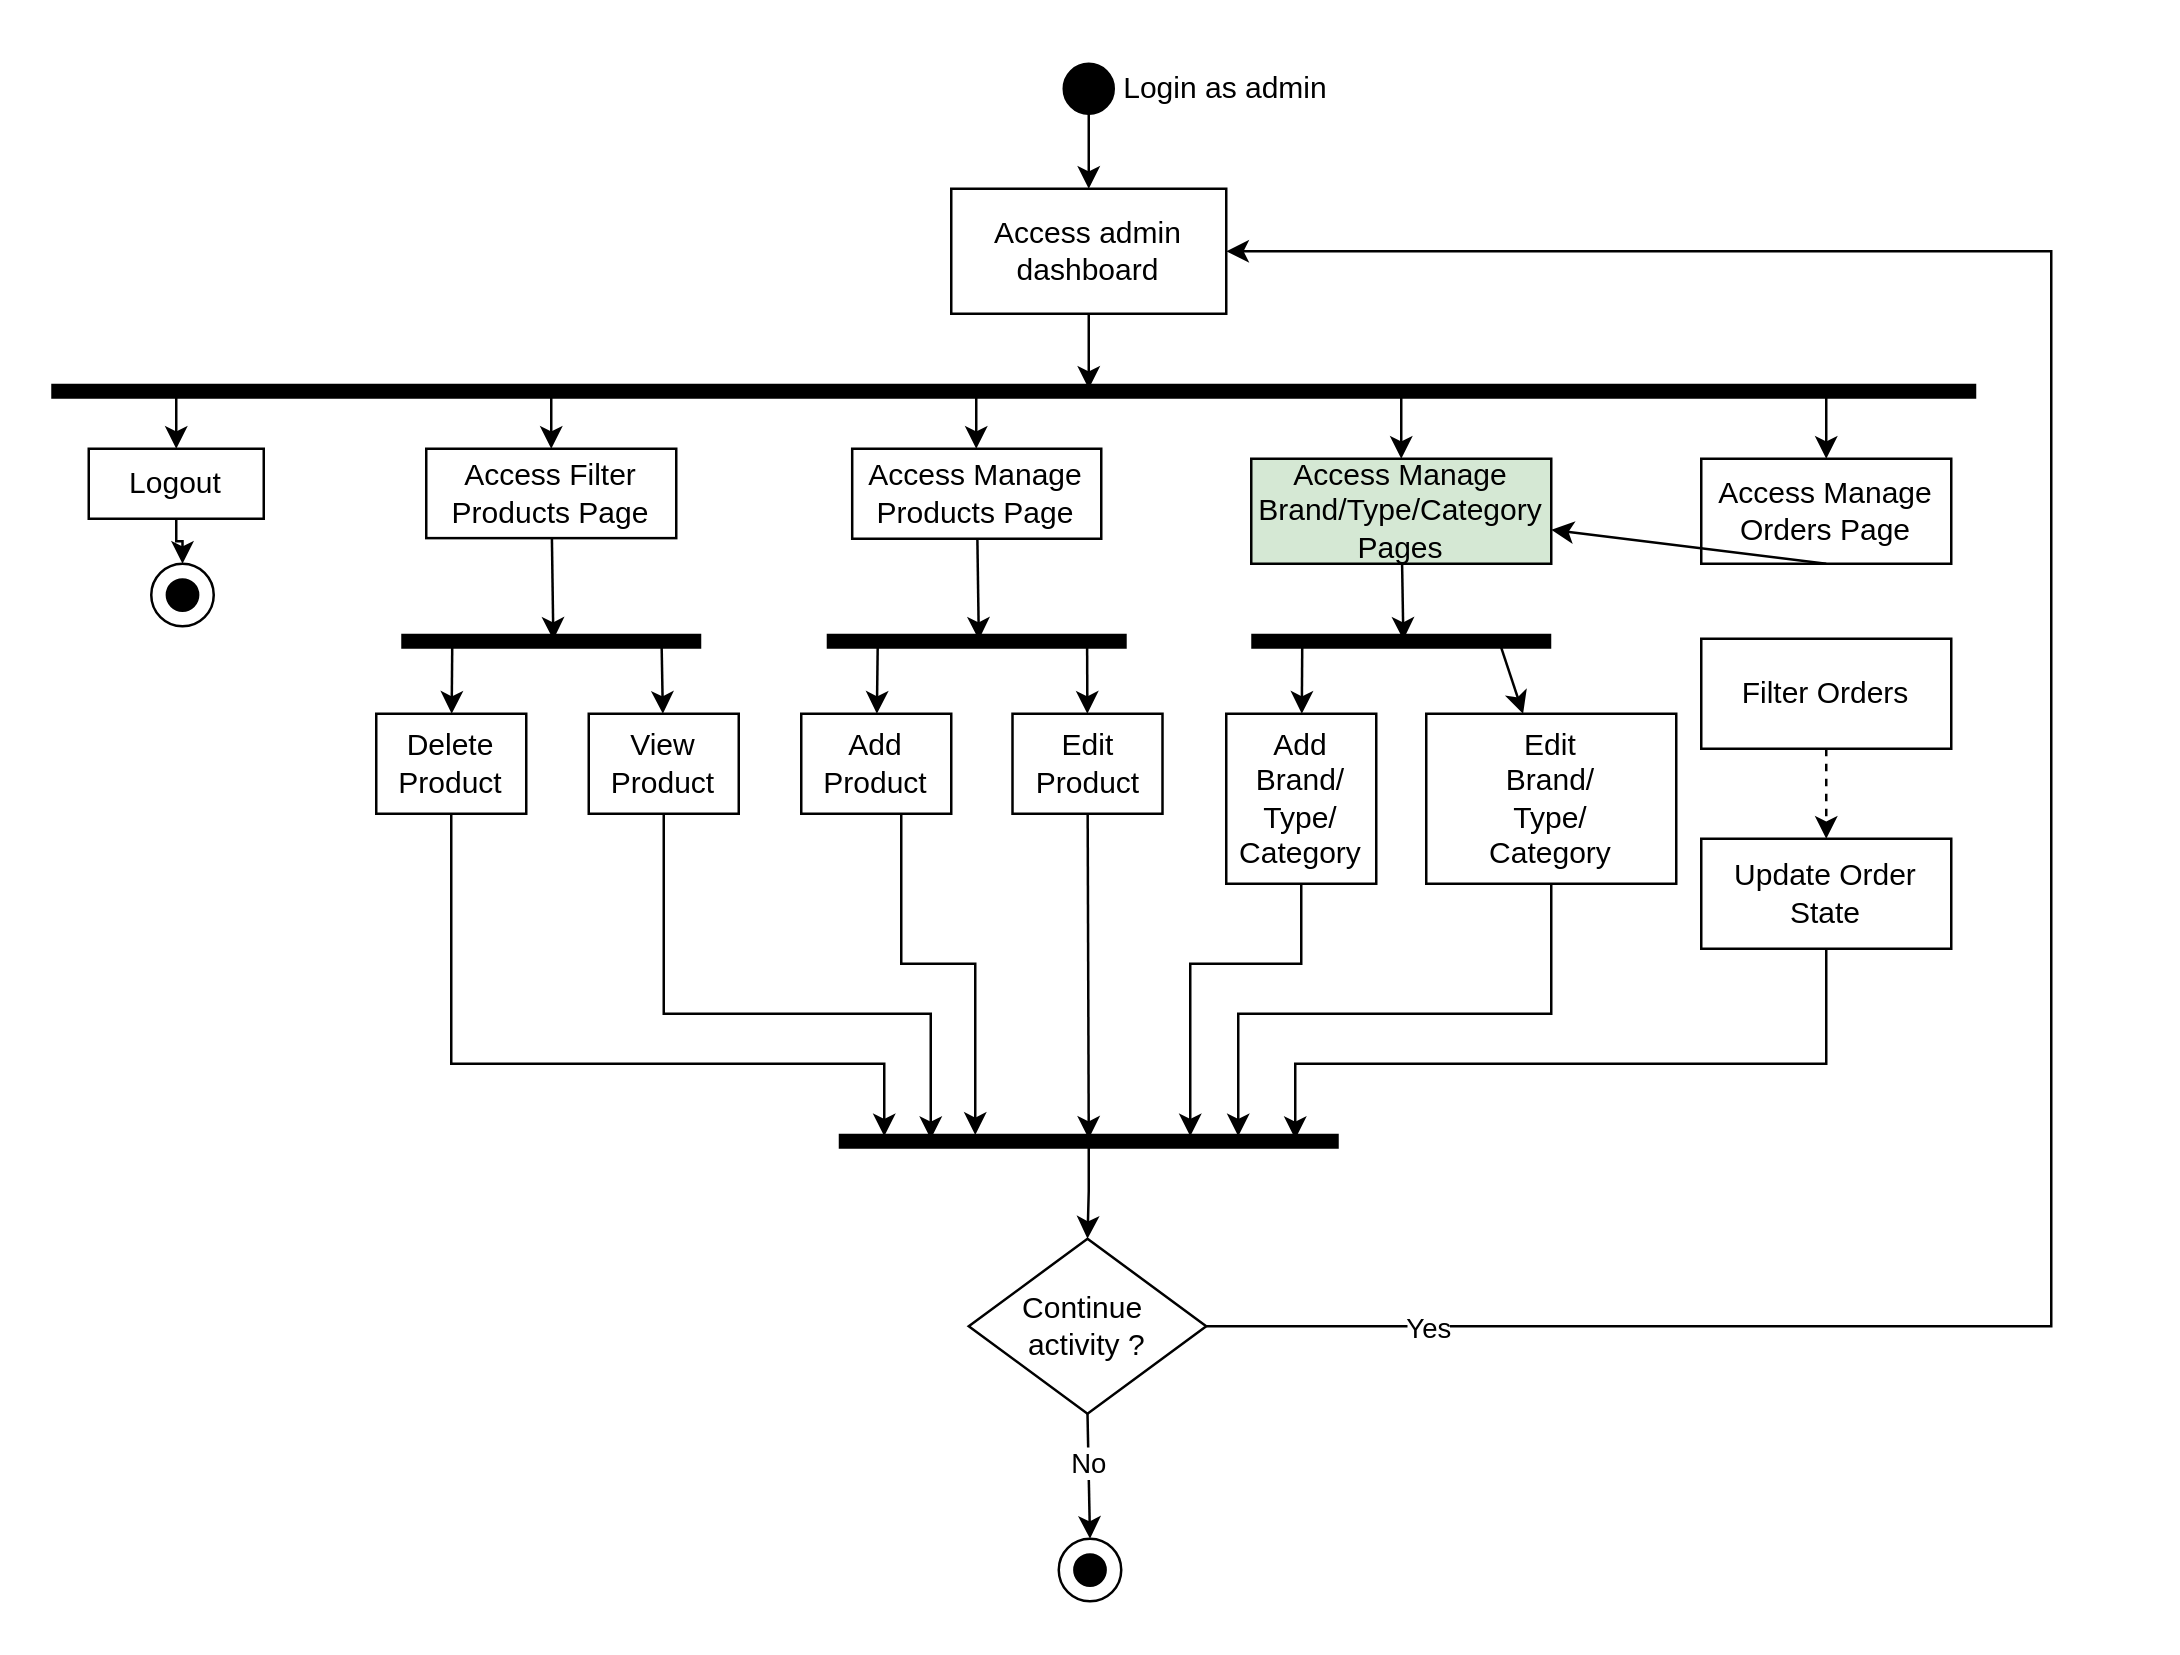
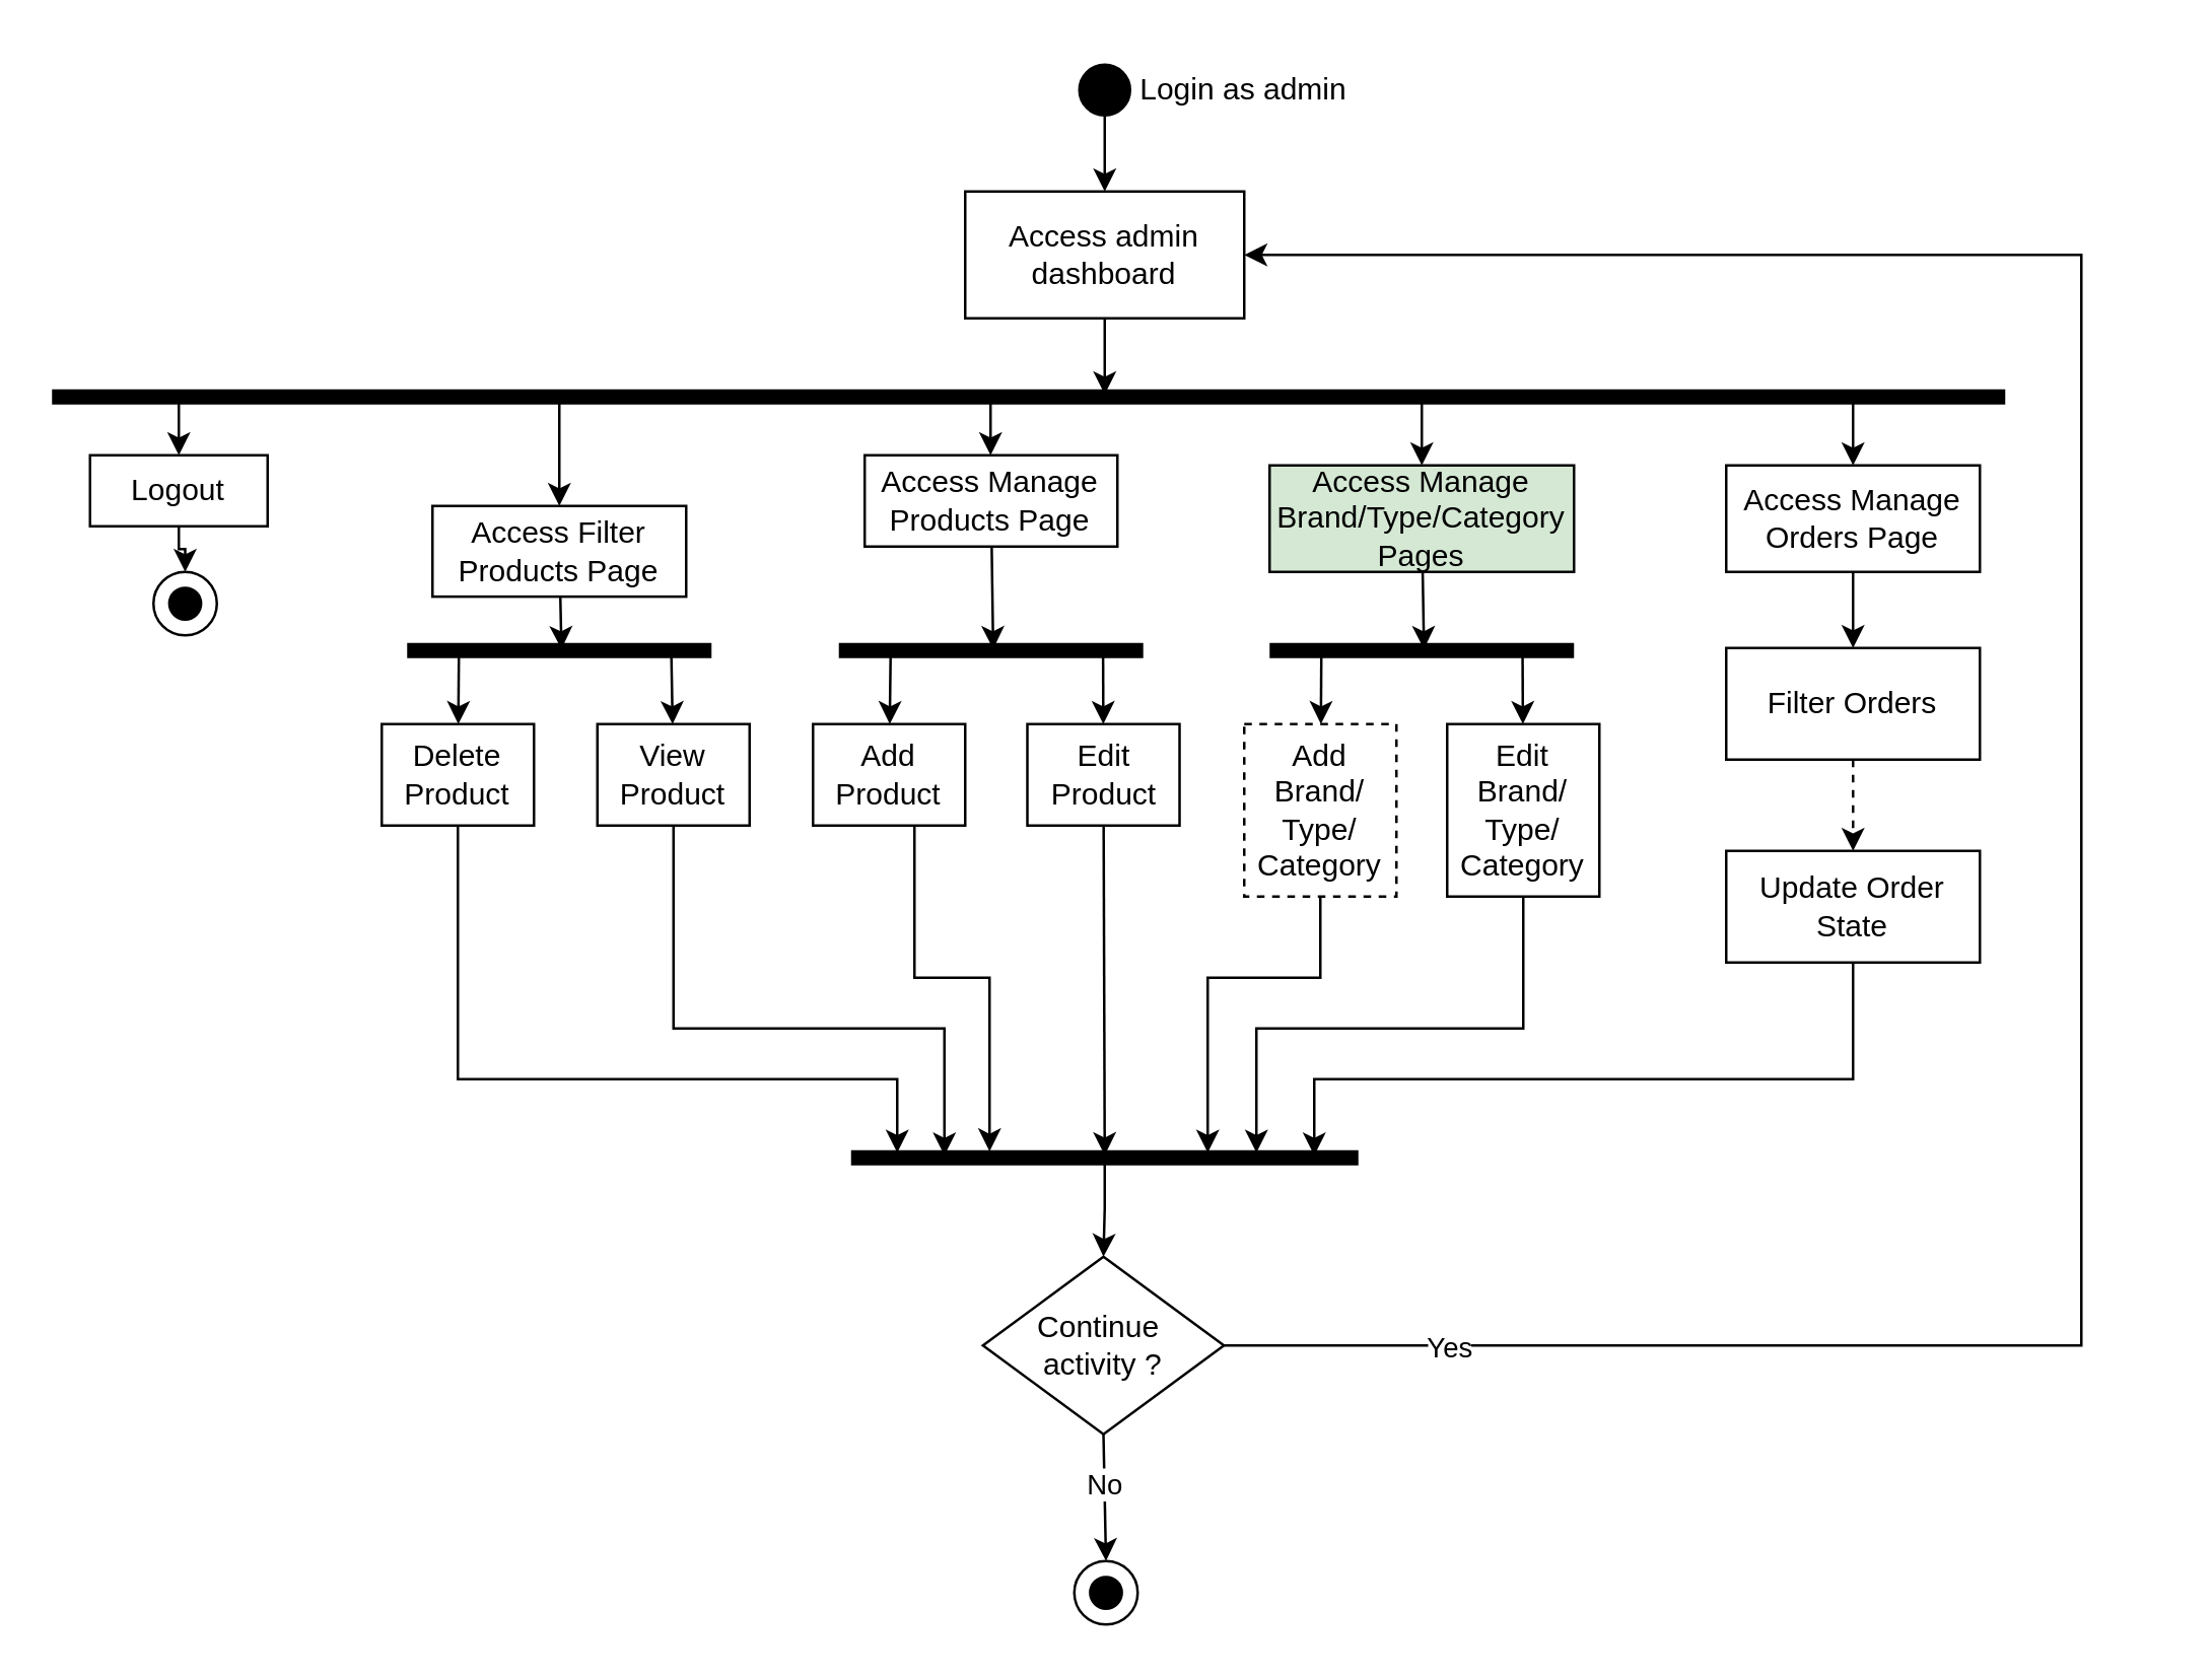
- <mxCell id="9" value="Access Filter&lt;br&gt;Products Page" style="rounded=0;whiteSpace=wrap;html=1;fillColor=#FFFFFF;" parent="1" vertex="1"><mxGeometry x="170" y="179" width="100" height="35.75" as="geometry" /></mxCell>
+ <mxCell id="9" value="Access Filter&lt;br&gt;Products Page" style="rounded=0;whiteSpace=wrap;html=1;fillColor=#FFFFFF;" parent="1" vertex="1"><mxGeometry x="170" y="199" width="100" height="35.75" as="geometry" /></mxCell>
- <mxCell id="42" style="edgeStyle=none;rounded=0;orthogonalLoop=1;jettySize=auto;html=1;exitX=0.5;exitY=1;exitDx=0;exitDy=0;" parent="1" source="41" target="29" edge="1"><mxGeometry relative="1" as="geometry" /></mxCell>
+ <mxCell id="42" style="edgeStyle=none;rounded=0;orthogonalLoop=1;jettySize=auto;html=1;exitX=0.5;exitY=1;exitDx=0;exitDy=0;" parent="1" source="41" target="43" edge="1"><mxGeometry relative="1" as="geometry" /></mxCell>
- <mxCell id="32" value="Add&lt;br&gt;Brand/&lt;br&gt;Type/&lt;br&gt;Category" style="rounded=0;whiteSpace=wrap;html=1;" parent="1" vertex="1"><mxGeometry x="490" y="285" width="60" height="68" as="geometry" /></mxCell>
+ <mxCell id="32" value="Add&lt;br&gt;Brand/&lt;br&gt;Type/&lt;br&gt;Category" style="rounded=0;whiteSpace=wrap;html=1;dashed=1;" parent="1" vertex="1"><mxGeometry x="490" y="285" width="60" height="68" as="geometry" /></mxCell>
- <mxCell id="36" value="Edit&lt;br&gt;Brand/&lt;br&gt;Type/&lt;br&gt;Category" style="rounded=0;whiteSpace=wrap;html=1;" parent="1" vertex="1"><mxGeometry x="570" y="285" width="100" height="68" as="geometry" /></mxCell>
+ <mxCell id="36" value="Edit&lt;br&gt;Brand/&lt;br&gt;Type/&lt;br&gt;Category" style="rounded=0;whiteSpace=wrap;html=1;" parent="1" vertex="1"><mxGeometry x="570" y="285" width="60" height="68" as="geometry" /></mxCell>
